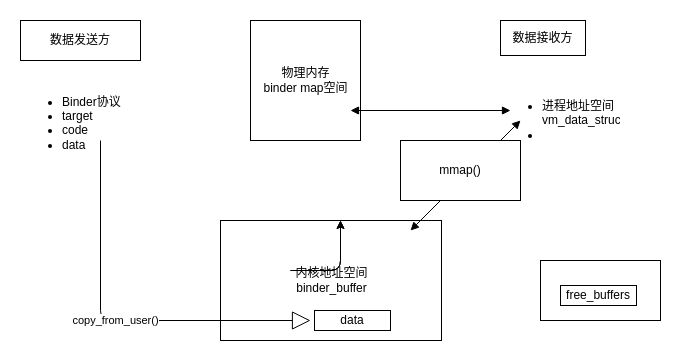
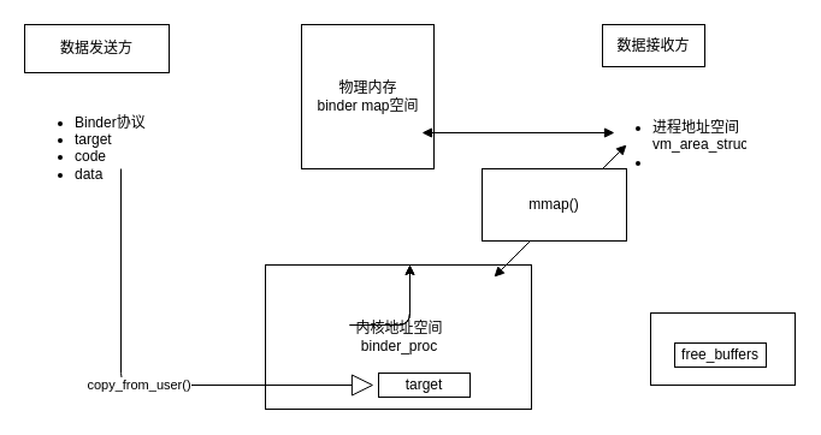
- <mxCell id="6" value="&lt;ul&gt;&lt;li&gt;进程地址空间vm_data_struct&lt;/li&gt;&lt;li&gt;&lt;br&gt;&lt;/li&gt;&lt;/ul&gt;" style="text;strokeColor=none;fillColor=none;html=1;whiteSpace=wrap;verticalAlign=middle;overflow=hidden;" vertex="1" parent="1"><mxGeometry x="500" y="80" width="120" height="80" as="geometry" /></mxCell>
+ <mxCell id="6" value="&lt;ul&gt;&lt;li&gt;进程地址空间vm_area_struct&lt;/li&gt;&lt;li&gt;&lt;br&gt;&lt;/li&gt;&lt;/ul&gt;" style="text;strokeColor=none;fillColor=none;html=1;whiteSpace=wrap;verticalAlign=middle;overflow=hidden;" vertex="1" parent="1"><mxGeometry x="500" y="80" width="120" height="80" as="geometry" /></mxCell>
- <mxCell id="8" value="内核地址空间&lt;br&gt;binder_buffer" style="html=1;" vertex="1" parent="1"><mxGeometry x="220" y="220" width="221" height="120" as="geometry" /></mxCell>
+ <mxCell id="8" value="内核地址空间&lt;br&gt;binder_proc" style="html=1;" vertex="1" parent="1"><mxGeometry x="220" y="220" width="221" height="120" as="geometry" /></mxCell>
- <mxCell id="11" value="data&lt;br&gt;" style="rounded=0;whiteSpace=wrap;html=1;" vertex="1" parent="1"><mxGeometry x="314" y="310" width="76" height="20" as="geometry" /></mxCell>
+ <mxCell id="11" value="target&lt;br&gt;" style="rounded=0;whiteSpace=wrap;html=1;" vertex="1" parent="1"><mxGeometry x="314" y="310" width="76" height="20" as="geometry" /></mxCell>
